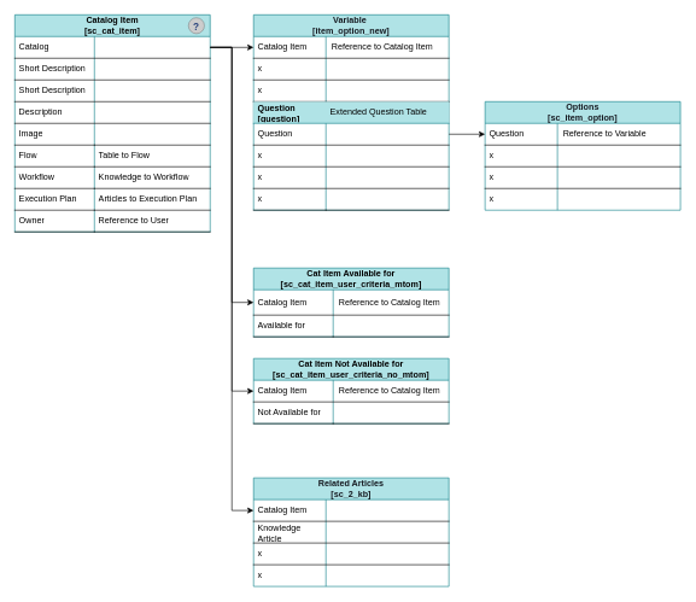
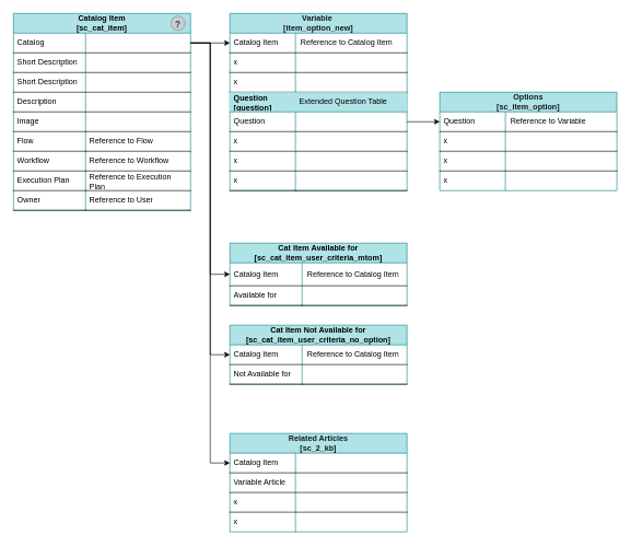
- <mxCell id="34" value="Table to Flow" style="shape=partialRectangle;connectable=0;fillColor=none;top=0;left=0;bottom=1;right=0;align=left;spacingLeft=4;overflow=hidden;html=1;whiteSpace=wrap;spacingRight=4;" vertex="1" parent="32"><mxGeometry x="110" width="160" height="30" as="geometry"><mxRectangle width="160" height="30" as="alternateBounds" /></mxGeometry></mxCell>
+ <mxCell id="34" value="Reference to Flow" style="shape=partialRectangle;connectable=0;fillColor=none;top=0;left=0;bottom=1;right=0;align=left;spacingLeft=4;overflow=hidden;html=1;whiteSpace=wrap;spacingRight=4;" vertex="1" parent="32"><mxGeometry x="110" width="160" height="30" as="geometry"><mxRectangle width="160" height="30" as="alternateBounds" /></mxGeometry></mxCell>
- <mxCell id="37" value="Knowledge to Workflow" style="shape=partialRectangle;connectable=0;fillColor=none;top=0;left=0;bottom=1;right=0;align=left;spacingLeft=4;overflow=hidden;html=1;whiteSpace=wrap;spacingRight=4;" vertex="1" parent="35"><mxGeometry x="110" width="160" height="30" as="geometry"><mxRectangle width="160" height="30" as="alternateBounds" /></mxGeometry></mxCell>
+ <mxCell id="37" value="Reference to Workflow" style="shape=partialRectangle;connectable=0;fillColor=none;top=0;left=0;bottom=1;right=0;align=left;spacingLeft=4;overflow=hidden;html=1;whiteSpace=wrap;spacingRight=4;" vertex="1" parent="35"><mxGeometry x="110" width="160" height="30" as="geometry"><mxRectangle width="160" height="30" as="alternateBounds" /></mxGeometry></mxCell>
- <mxCell id="40" value="Articles to Execution Plan" style="shape=partialRectangle;connectable=0;fillColor=none;top=0;left=0;bottom=1;right=0;align=left;spacingLeft=4;overflow=hidden;html=1;whiteSpace=wrap;spacingRight=4;" vertex="1" parent="38"><mxGeometry x="110" width="160" height="30" as="geometry"><mxRectangle width="160" height="30" as="alternateBounds" /></mxGeometry></mxCell>
+ <mxCell id="40" value="Reference to Execution Plan" style="shape=partialRectangle;connectable=0;fillColor=none;top=0;left=0;bottom=1;right=0;align=left;spacingLeft=4;overflow=hidden;html=1;whiteSpace=wrap;spacingRight=4;" vertex="1" parent="38"><mxGeometry x="110" width="160" height="30" as="geometry"><mxRectangle width="160" height="30" as="alternateBounds" /></mxGeometry></mxCell>
- <mxCell id="9" value="Cat Item Not Available for&lt;br&gt;[sc_cat_item_user_criteria_no_mtom]" style="shape=table;startSize=30;container=1;collapsible=1;childLayout=tableLayout;fixedRows=1;rowLines=0;fontStyle=1;align=center;resizeLast=1;html=1;whiteSpace=wrap;fillColor=#b0e3e6;strokeColor=#0e8088;" parent="1" vertex="1"><mxGeometry x="350" y="495" width="270" height="90" as="geometry" /></mxCell>
+ <mxCell id="9" value="Cat Item Not Available for&lt;br&gt;[sc_cat_item_user_criteria_no_option]" style="shape=table;startSize=30;container=1;collapsible=1;childLayout=tableLayout;fixedRows=1;rowLines=0;fontStyle=1;align=center;resizeLast=1;html=1;whiteSpace=wrap;fillColor=#b0e3e6;strokeColor=#0e8088;" parent="1" vertex="1"><mxGeometry x="350" y="495" width="270" height="90" as="geometry" /></mxCell>
- <mxCell id="49" value="Knowledge Article" style="shape=partialRectangle;connectable=0;fillColor=none;top=0;left=0;bottom=0;right=0;editable=1;overflow=hidden;html=1;whiteSpace=wrap;align=left;spacingLeft=4;spacingRight=4;" parent="48" vertex="1"><mxGeometry width="100" height="30" as="geometry"><mxRectangle width="100" height="30" as="alternateBounds" /></mxGeometry></mxCell>
+ <mxCell id="49" value="Variable Article" style="shape=partialRectangle;connectable=0;fillColor=none;top=0;left=0;bottom=0;right=0;editable=1;overflow=hidden;html=1;whiteSpace=wrap;align=left;spacingLeft=4;spacingRight=4;" parent="48" vertex="1"><mxGeometry width="100" height="30" as="geometry"><mxRectangle width="100" height="30" as="alternateBounds" /></mxGeometry></mxCell>
